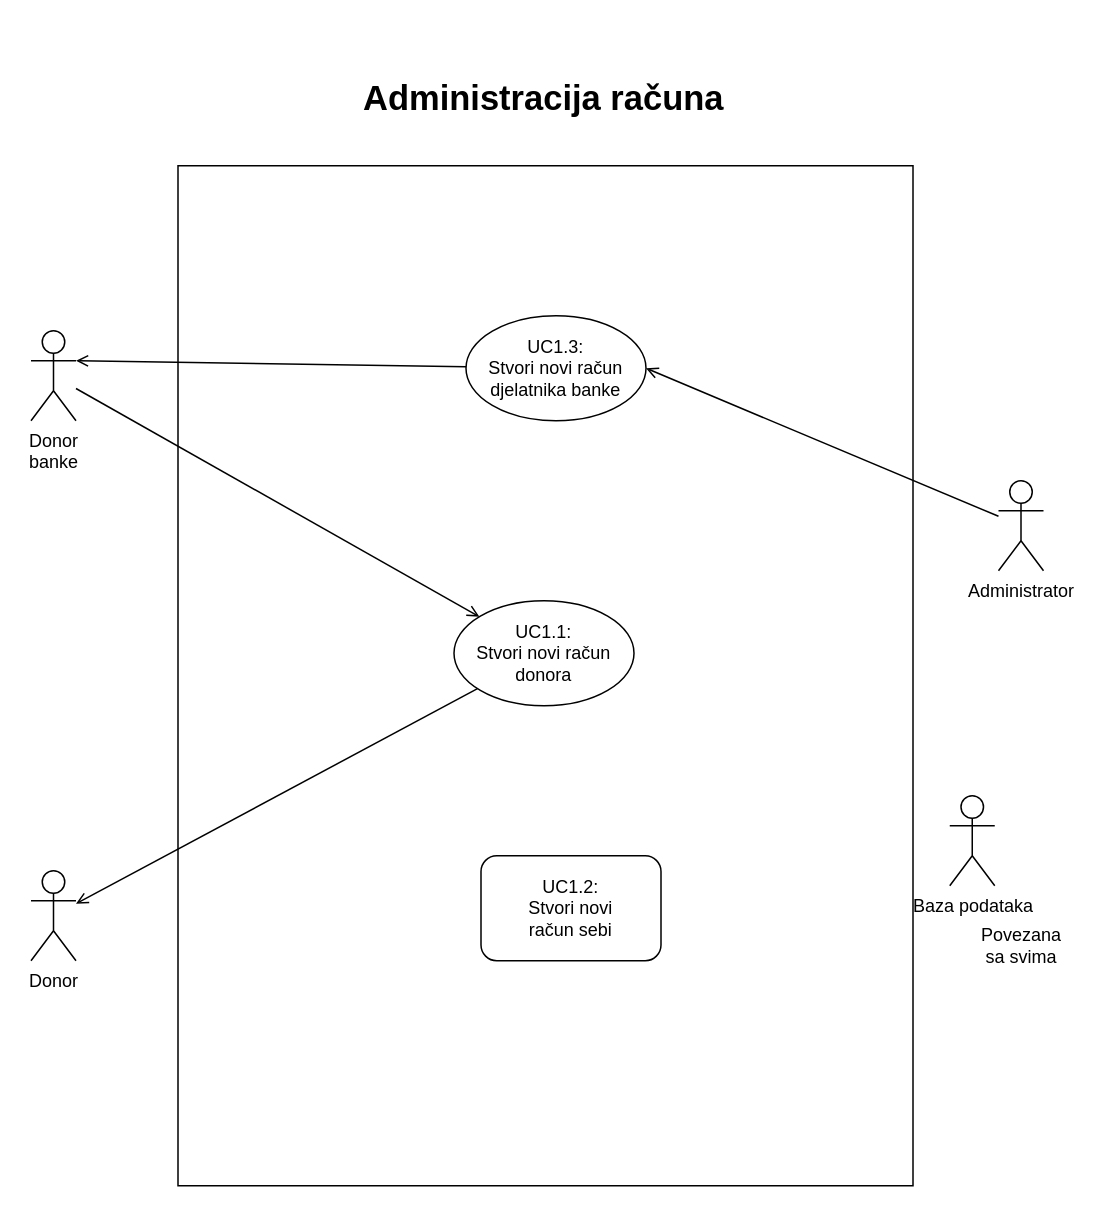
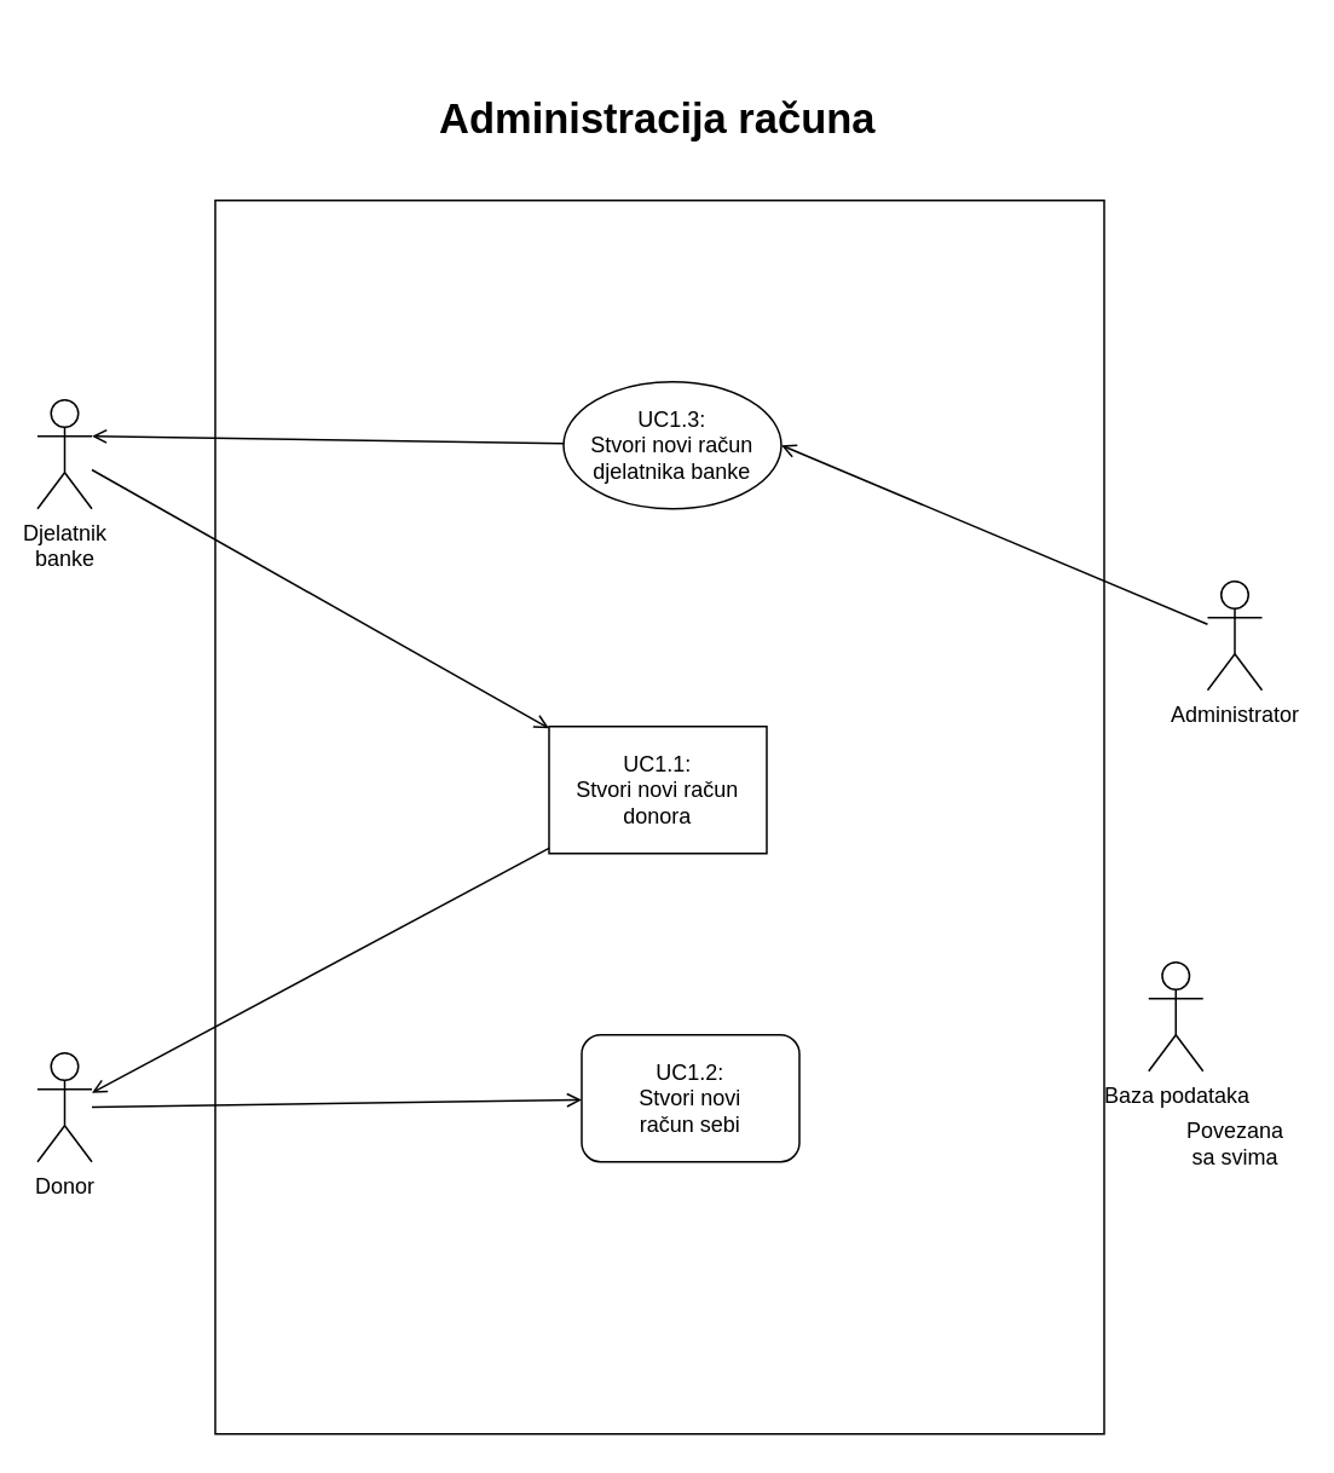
- <mxCell id="8" value="Donor&lt;br&gt;banke" style="shape=umlActor;verticalLabelPosition=bottom;verticalAlign=top;html=1;outlineConnect=0;" parent="1" vertex="1"><mxGeometry x="20" y="220" width="30" height="60" as="geometry" /></mxCell>
+ <mxCell id="8" value="Djelatnik&lt;br&gt;banke" style="shape=umlActor;verticalLabelPosition=bottom;verticalAlign=top;html=1;outlineConnect=0;" parent="1" vertex="1"><mxGeometry x="20" y="220" width="30" height="60" as="geometry" /></mxCell>
- <mxCell id="3" value="UC1.1:&lt;br&gt;Stvori novi račun donora" style="ellipse;whiteSpace=wrap;html=1;" parent="1" vertex="1"><mxGeometry x="302" y="400" width="120" height="70" as="geometry" /></mxCell>
+ <mxCell id="3" value="UC1.1:&lt;br&gt;Stvori novi račun donora" style="whiteSpace=wrap;html=1;rounded=0;" parent="1" vertex="1"><mxGeometry x="302" y="400" width="120" height="70" as="geometry" /></mxCell>
+ <mxCell id="10" style="edgeStyle=none;rounded=0;orthogonalLoop=1;jettySize=auto;html=1;endArrow=open;endFill=0;" parent="1" source="11" target="16" edge="1"><mxGeometry relative="1" as="geometry" /></mxCell>
